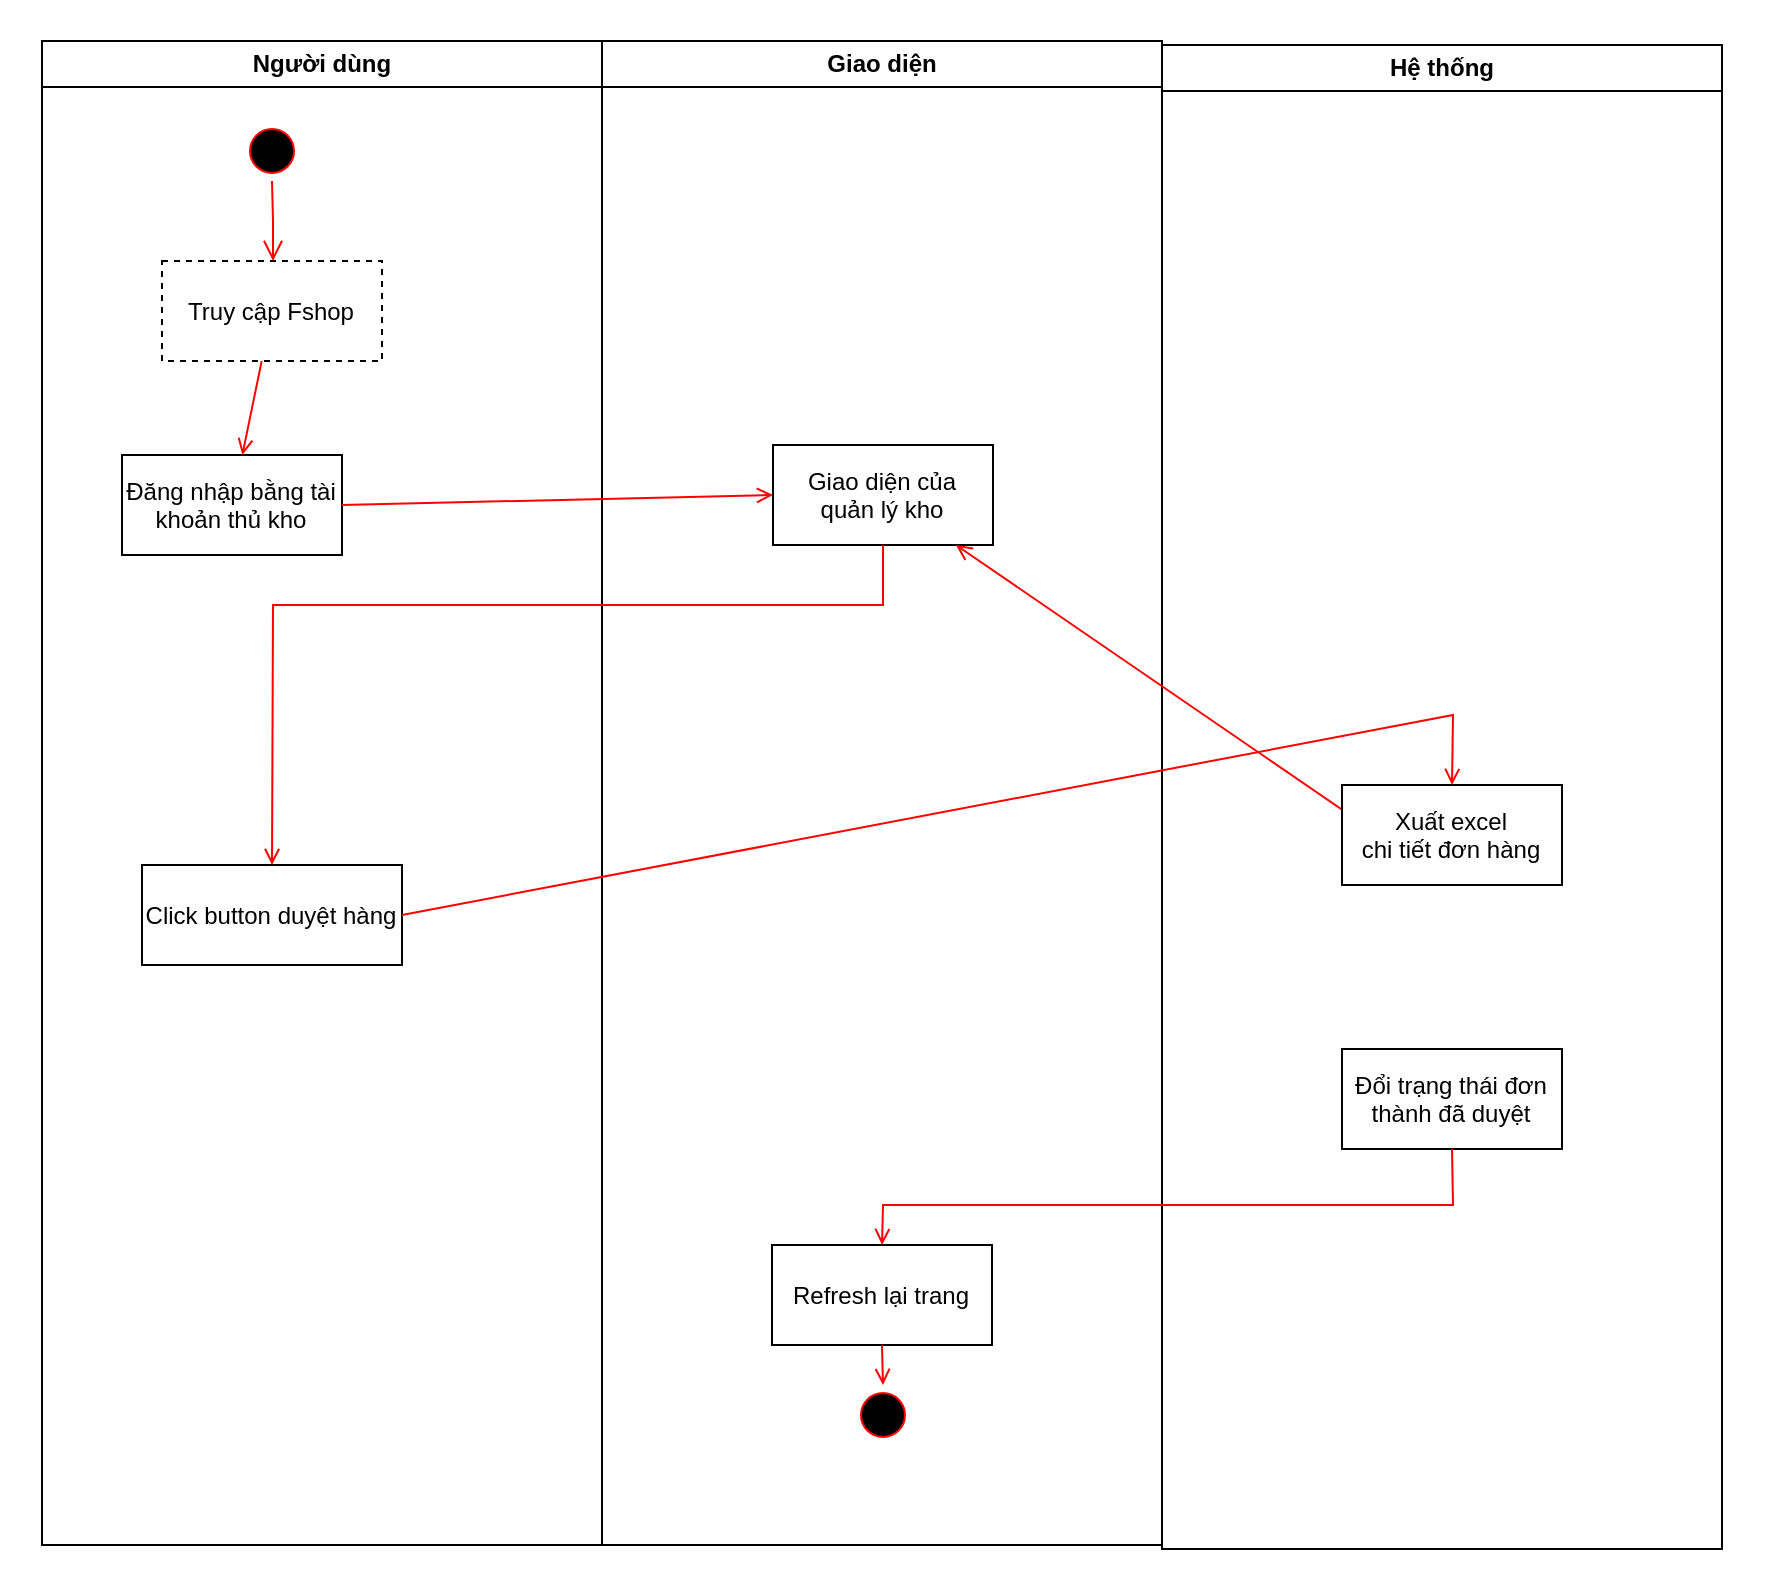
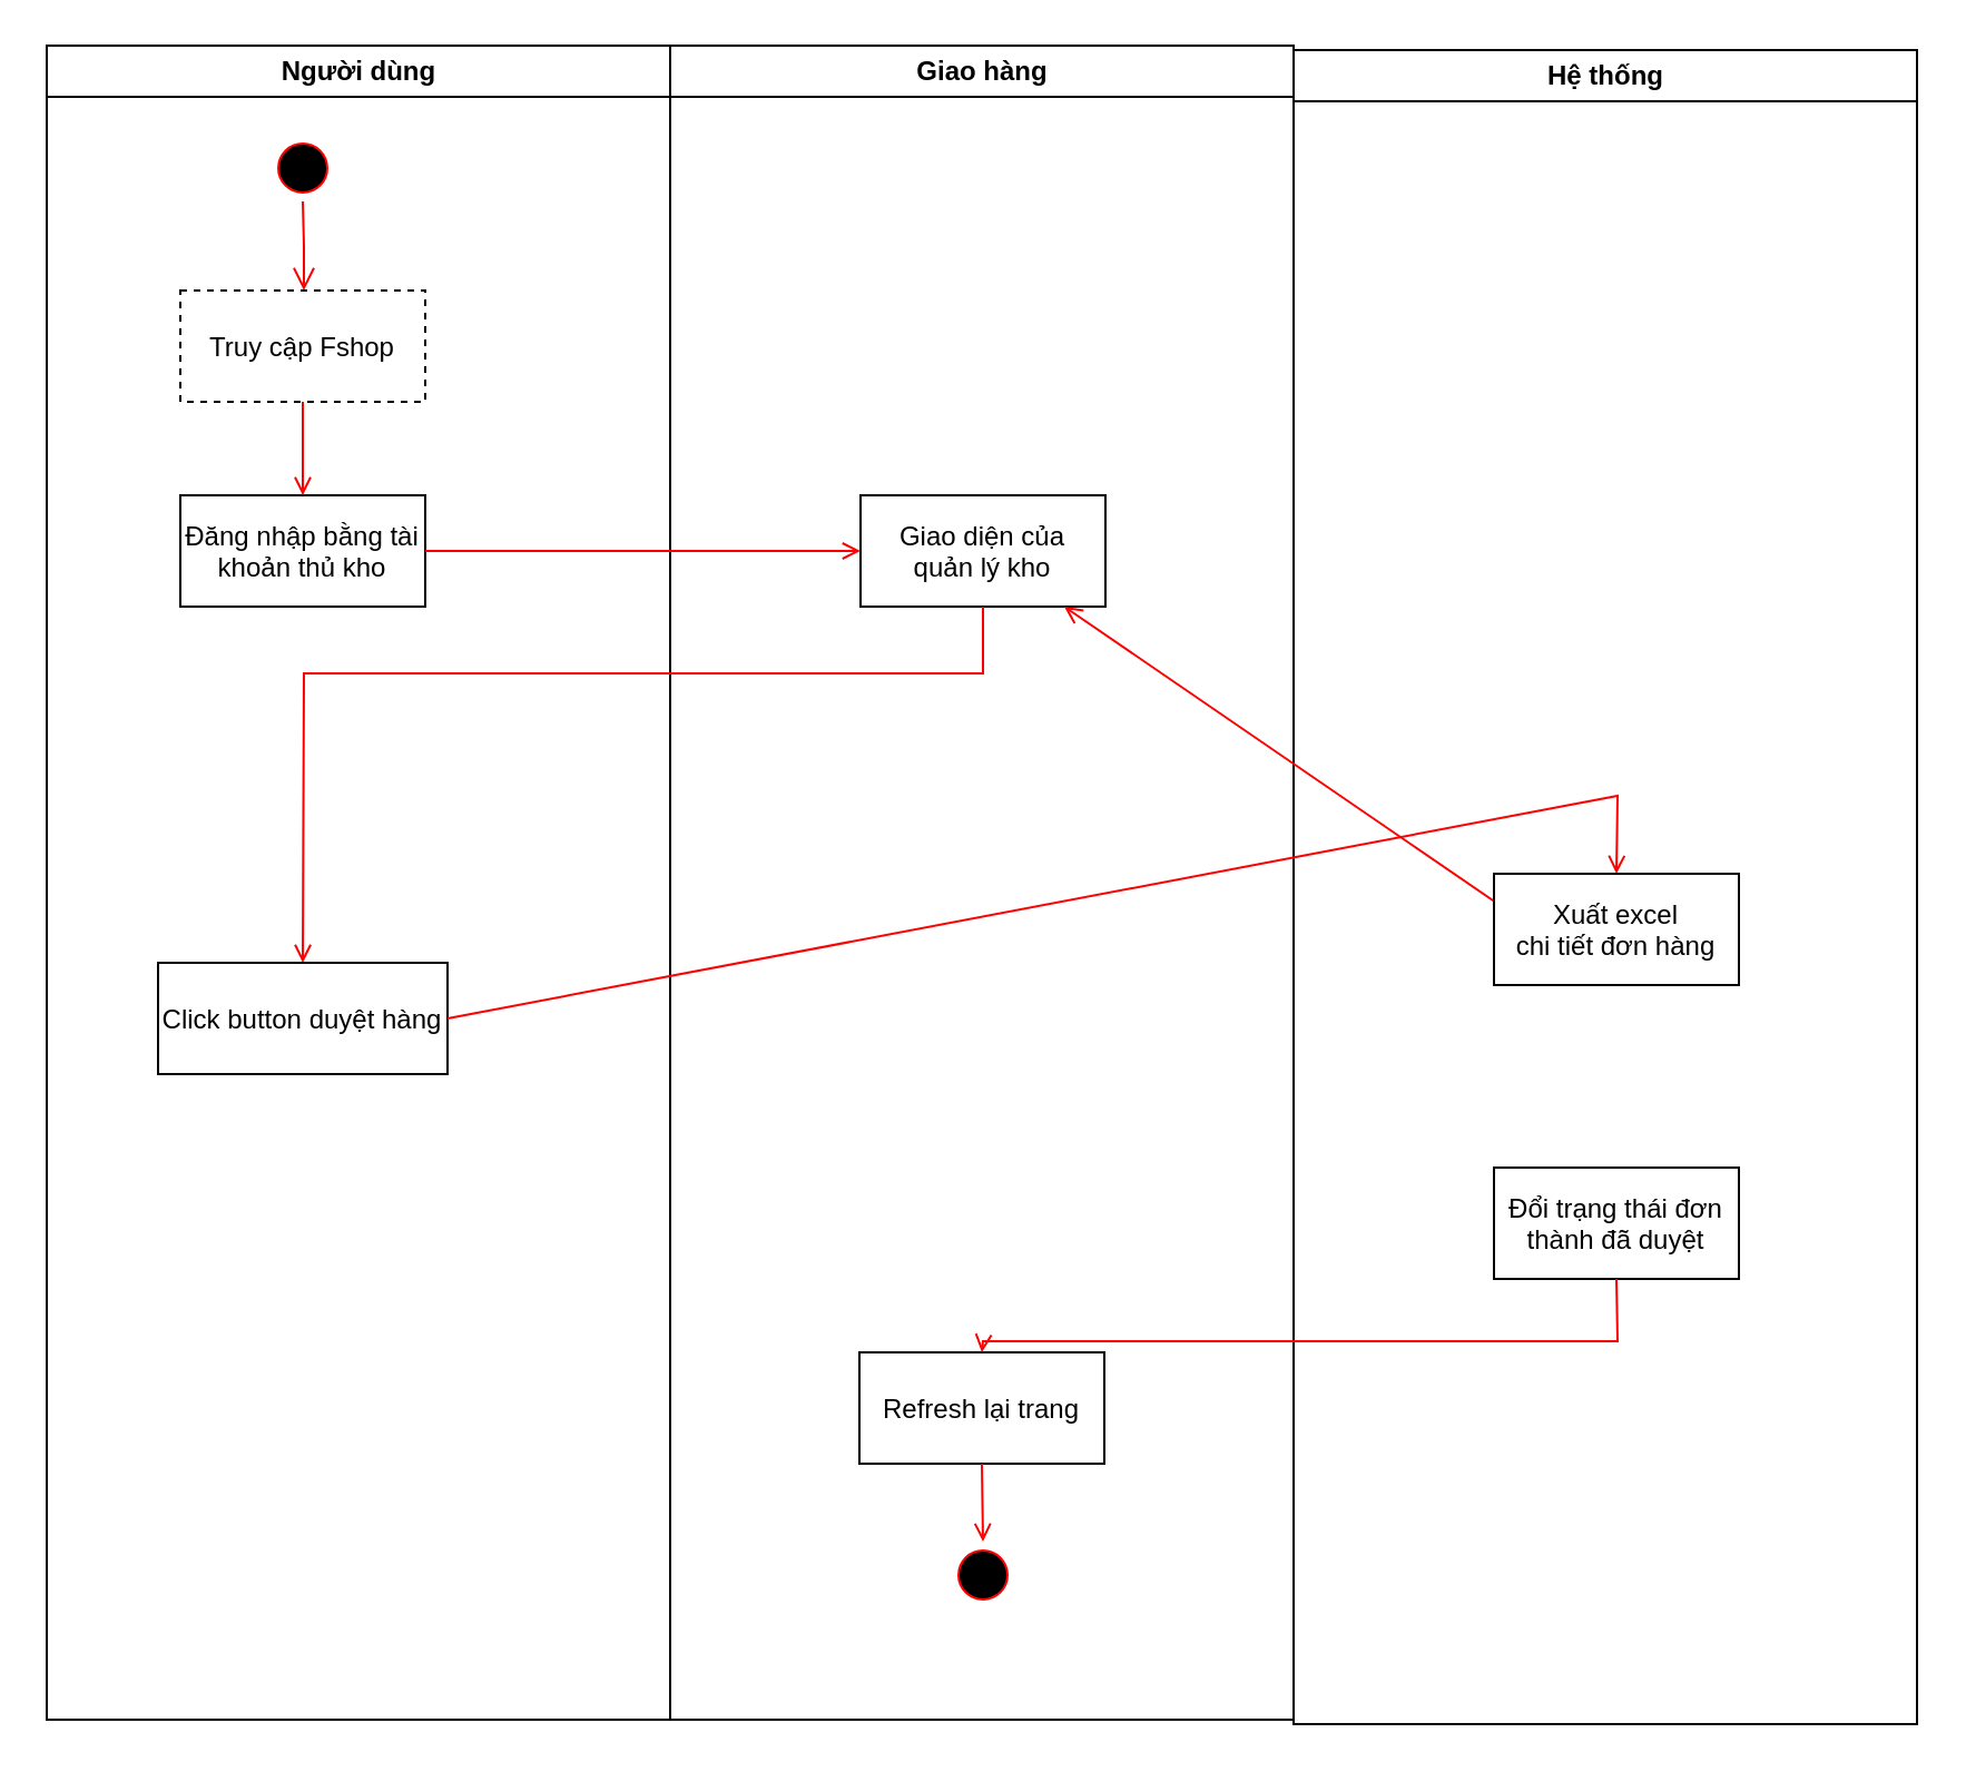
- <mxCell id="9" value="Giao diện" style="swimlane;whiteSpace=wrap" vertex="1" parent="1"><mxGeometry x="300.5" y="20" width="280" height="752" as="geometry" /></mxCell>
+ <mxCell id="9" value="Giao hàng" style="swimlane;whiteSpace=wrap" vertex="1" parent="1"><mxGeometry x="300.5" y="20" width="280" height="752" as="geometry" /></mxCell>
- <mxCell id="6" value="Đăng nhập bằng tài &#10;khoản thủ kho" style="" vertex="1" parent="2"><mxGeometry x="40" y="207" width="110" height="50" as="geometry" /></mxCell>
+ <mxCell id="6" value="Đăng nhập bằng tài &#10;khoản thủ kho" style="" vertex="1" parent="2"><mxGeometry x="60" y="202" width="110" height="50" as="geometry" /></mxCell>
- <mxCell id="11" value="Refresh lại trang" style="" vertex="1" parent="9"><mxGeometry x="85" y="602" width="110" height="50" as="geometry" /></mxCell>
+ <mxCell id="11" value="Refresh lại trang" style="" vertex="1" parent="9"><mxGeometry x="85" y="587" width="110" height="50" as="geometry" /></mxCell>
